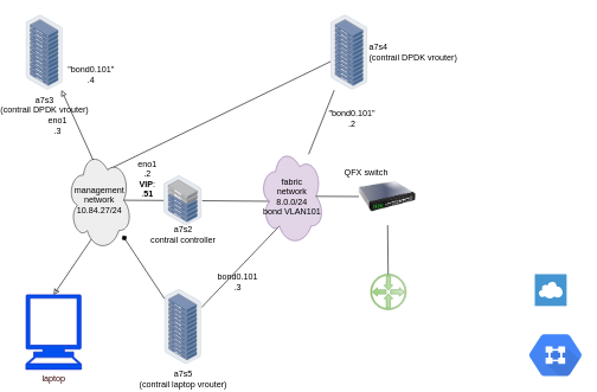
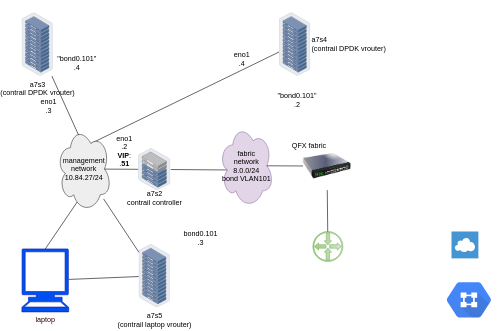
+ <mxCell id="24" value="eno1 .4" style="text;html=1;strokeColor=none;fillColor=none;align=center;verticalAlign=middle;whiteSpace=wrap;rounded=0;" parent="1" vertex="1"><mxGeometry x="367" y="88" width="40" height="20" as="geometry" /></mxCell>
- <mxCell id="27" style="edgeStyle=none;rounded=0;orthogonalLoop=1;jettySize=auto;html=1;exitX=0.4;exitY=0.1;exitDx=0;exitDy=0;exitPerimeter=0;endArrow=block;endFill=0;" parent="1" source="8" target="14" edge="1"><mxGeometry relative="1" as="geometry"><mxPoint x="180.667" y="149.833" as="targetPoint" /></mxGeometry></mxCell>
+ <mxCell id="27" style="edgeStyle=none;rounded=0;orthogonalLoop=1;jettySize=auto;html=1;exitX=0.4;exitY=0.1;exitDx=0;exitDy=0;exitPerimeter=0;endArrow=none;endFill=0;" parent="1" source="8" target="14" edge="1"><mxGeometry relative="1" as="geometry"><mxPoint x="180.667" y="149.833" as="targetPoint" /></mxGeometry></mxCell>
- <mxCell id="10" style="edgeStyle=none;rounded=0;orthogonalLoop=1;jettySize=auto;html=1;endArrow=none;endFill=0;" parent="1" source="15" target="17" edge="1"><mxGeometry relative="1" as="geometry"><mxPoint x="228.167" y="429.833" as="sourcePoint" /><mxPoint x="400.667" y="263.167" as="targetPoint" /></mxGeometry></mxCell>
- <mxCell id="19" value="QFX switch&lt;br&gt;" style="text;html=1;strokeColor=none;fillColor=none;align=center;verticalAlign=middle;whiteSpace=wrap;rounded=0;" parent="1" vertex="1"><mxGeometry x="463" y="233" width="72" height="20" as="geometry" /></mxCell>
+ <mxCell id="19" value="QFX fabric&lt;br&gt;" style="text;html=1;strokeColor=none;fillColor=none;align=center;verticalAlign=middle;whiteSpace=wrap;rounded=0;" parent="1" vertex="1"><mxGeometry x="463" y="233" width="72" height="20" as="geometry" /></mxCell>
- <mxCell id="26" value="" style="endArrow=diamond;html=1;" parent="1" source="25" target="8" edge="1"><mxGeometry width="50" height="50" relative="1" as="geometry"><mxPoint x="48" y="668" as="sourcePoint" /><mxPoint x="161" y="361" as="targetPoint" /></mxGeometry></mxCell>
+ <mxCell id="26" value="" style="endArrow=none;html=1;" parent="1" source="25" target="8" edge="1"><mxGeometry width="50" height="50" relative="1" as="geometry"><mxPoint x="48" y="668" as="sourcePoint" /><mxPoint x="161" y="361" as="targetPoint" /></mxGeometry></mxCell>
- <mxCell id="2" value="" style="endArrow=none;html=1;entryX=0.31;entryY=0.8;entryDx=0;entryDy=0;entryPerimeter=0;" parent="1" source="25" target="17" edge="1"><mxGeometry width="50" height="50" relative="1" as="geometry"><mxPoint x="274" y="430" as="sourcePoint" /><mxPoint x="98" y="618" as="targetPoint" /></mxGeometry></mxCell>
+ <mxCell id="2" value="" style="endArrow=none;html=1;" parent="1" source="25" target="7" edge="1"><mxGeometry width="50" height="50" relative="1" as="geometry"><mxPoint x="274" y="430" as="sourcePoint" /><mxPoint x="98" y="618" as="targetPoint" /></mxGeometry></mxCell>
- <mxCell id="12" style="edgeStyle=none;rounded=0;orthogonalLoop=1;jettySize=auto;html=1;endArrow=classic;endFill=0;entryX=0.5;entryY=0;entryDx=0;entryDy=0;entryPerimeter=0;exitX=0.374;exitY=0.887;exitDx=0;exitDy=0;exitPerimeter=0;" parent="1" source="8" target="7" edge="1"><mxGeometry relative="1" as="geometry"><mxPoint x="721" y="280" as="sourcePoint" /><mxPoint x="671" y="291" as="targetPoint" /></mxGeometry></mxCell>
+ <mxCell id="12" style="edgeStyle=none;rounded=0;orthogonalLoop=1;jettySize=auto;html=1;endArrow=none;endFill=0;entryX=0.5;entryY=0;entryDx=0;entryDy=0;entryPerimeter=0;exitX=0.374;exitY=0.887;exitDx=0;exitDy=0;exitPerimeter=0;" parent="1" source="8" target="7" edge="1"><mxGeometry relative="1" as="geometry"><mxPoint x="721" y="280" as="sourcePoint" /><mxPoint x="671" y="291" as="targetPoint" /></mxGeometry></mxCell>
